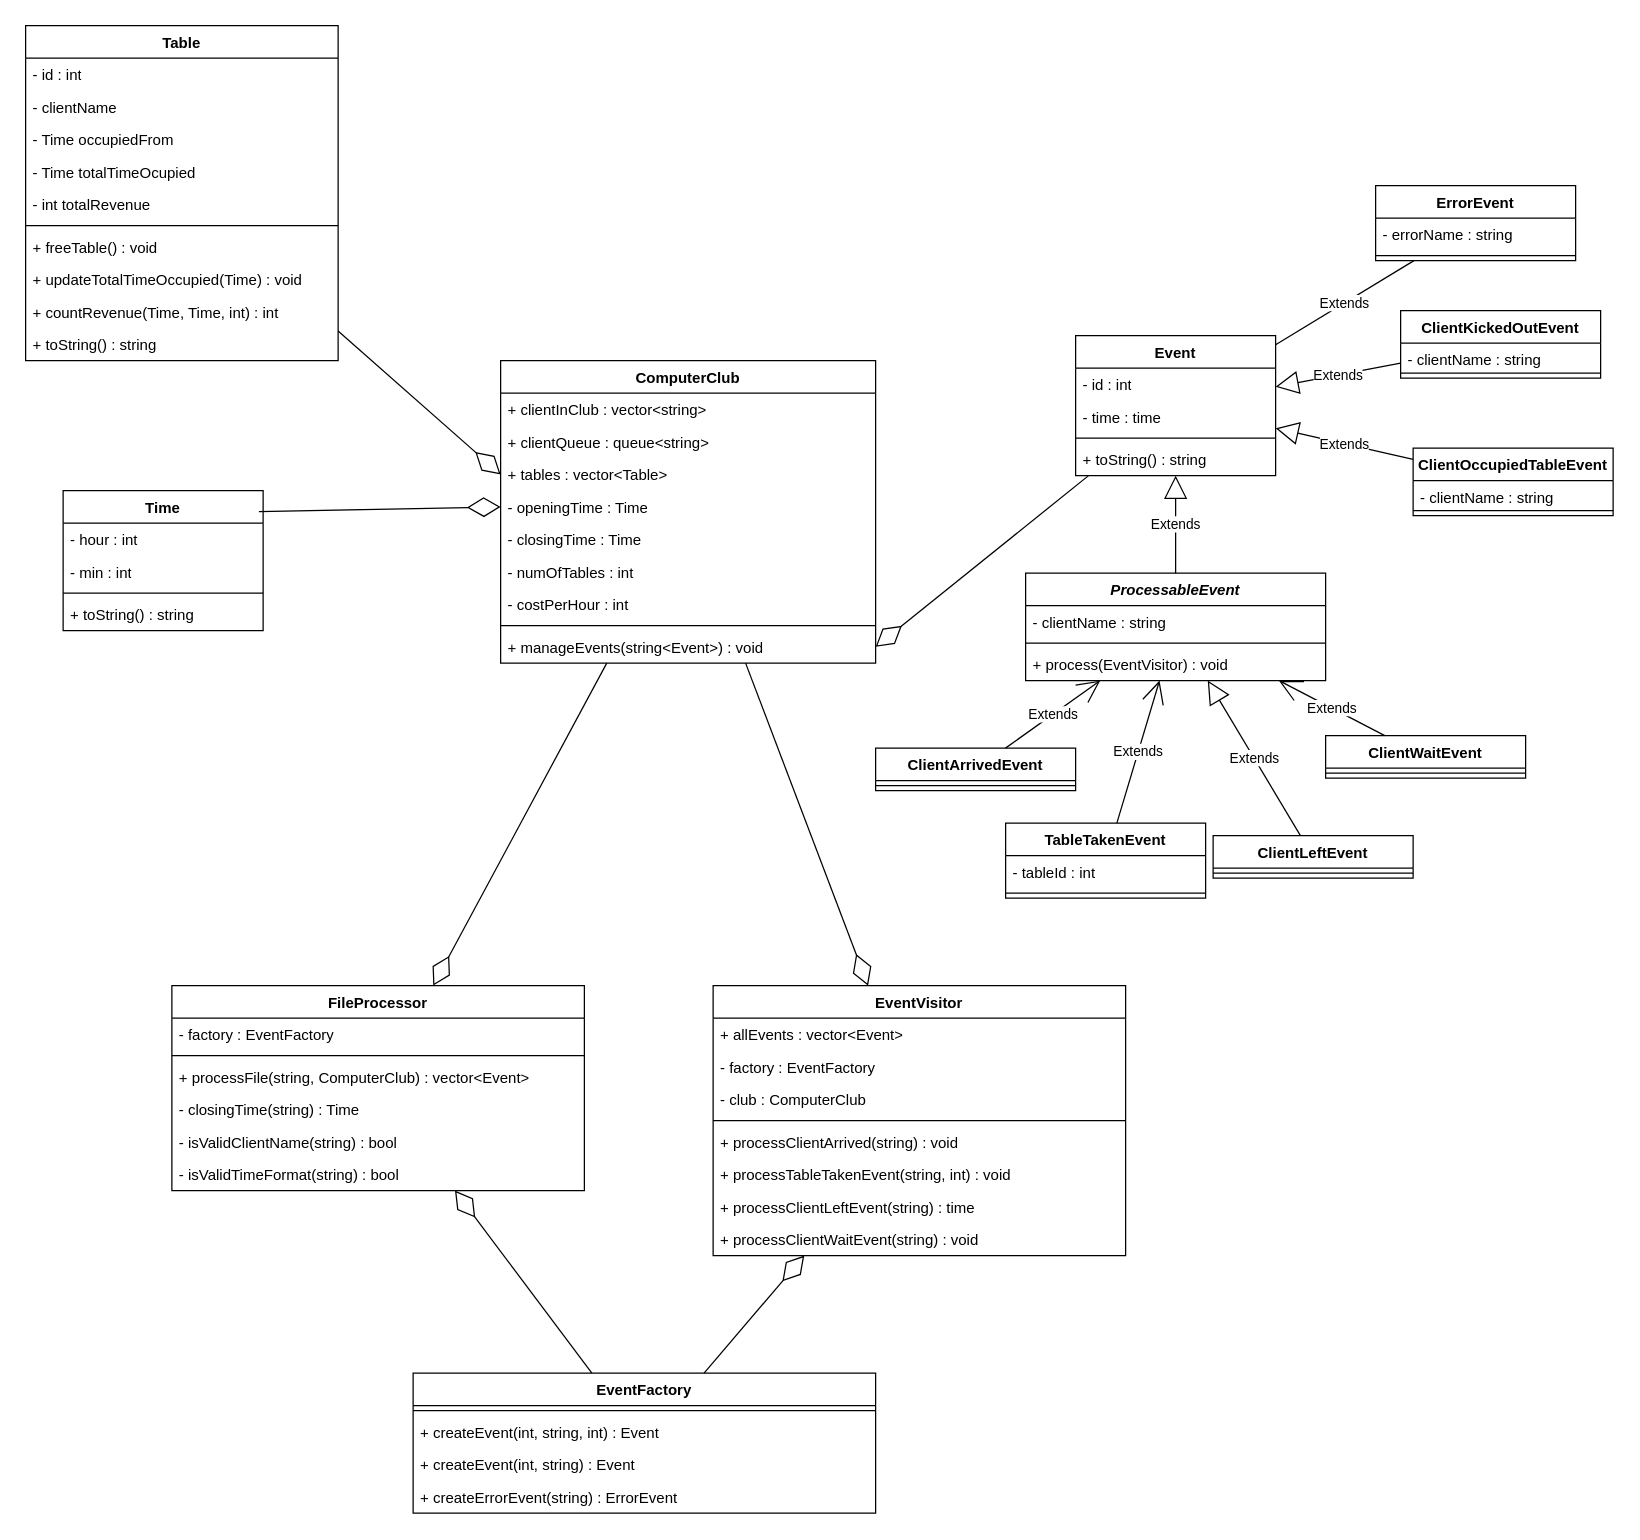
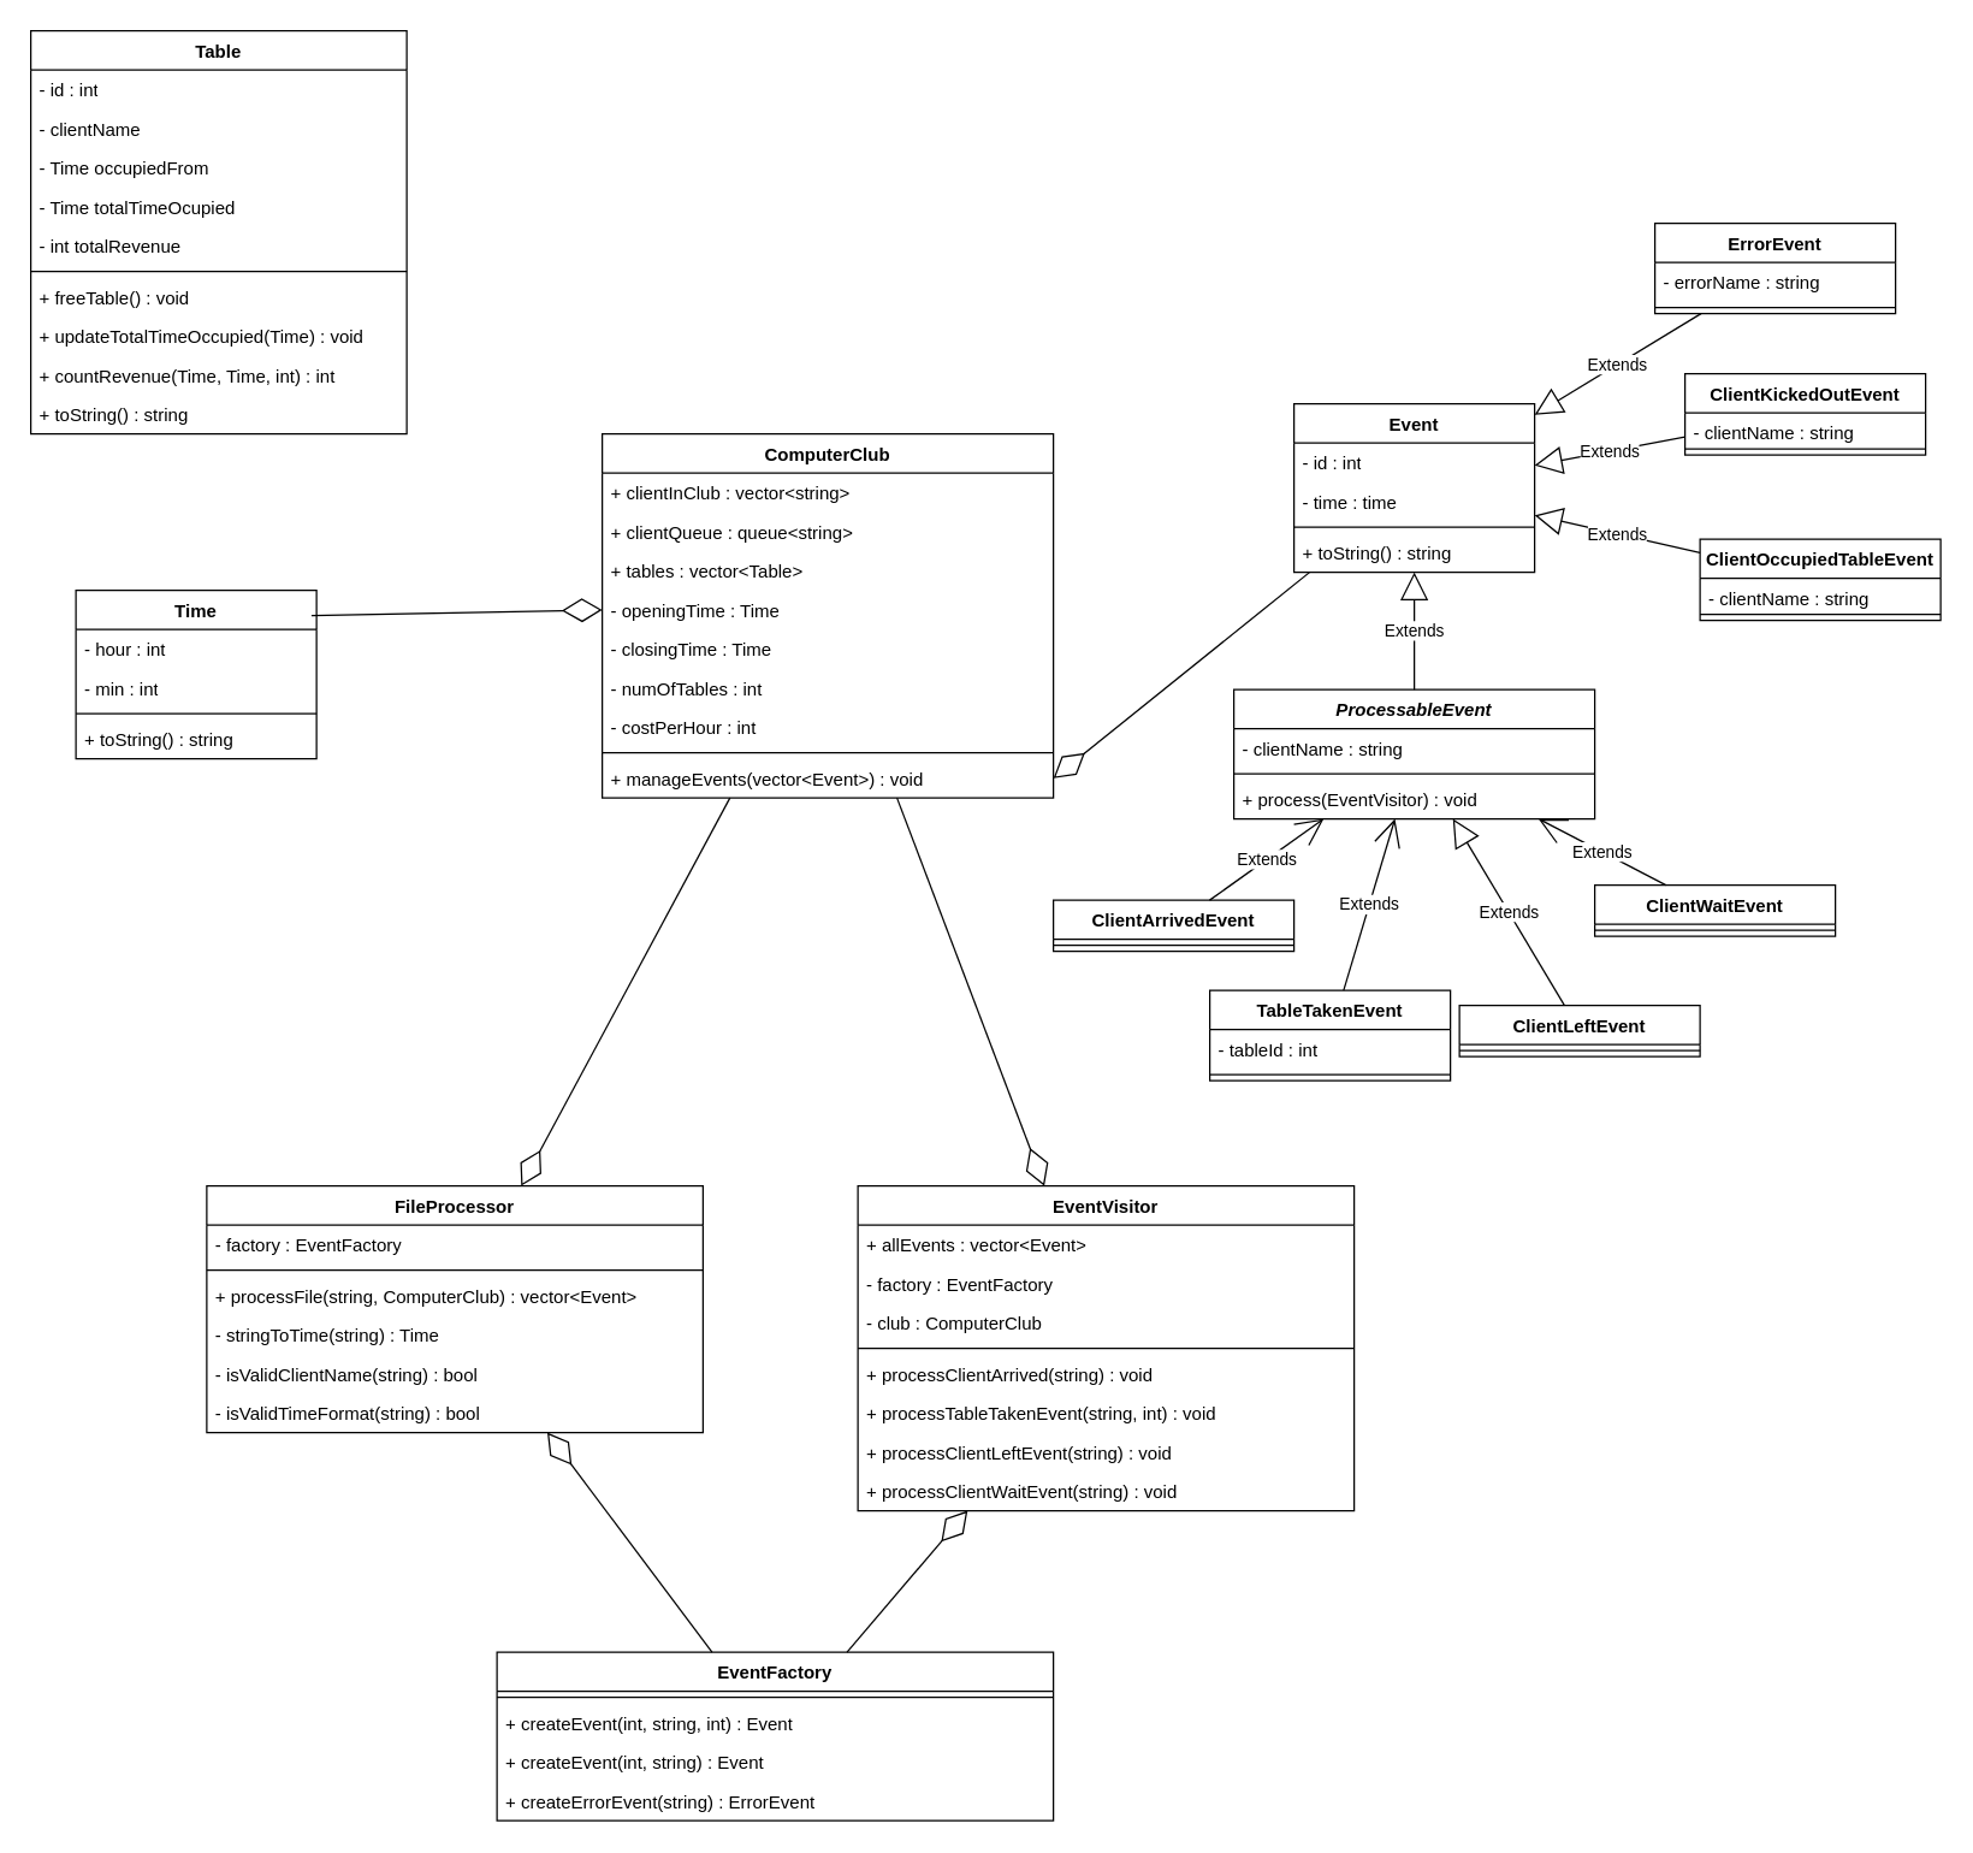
- <mxCell id="87" value="Extends" style="endArrow=none;endSize=16;endFill=0;html=1;rounded=0;" edge="1" source="82" target="21" parent="1"><mxGeometry width="160" relative="1" as="geometry"><mxPoint x="1150" y="803" as="sourcePoint" /><mxPoint x="989" y="788" as="targetPoint" /></mxGeometry></mxCell>
+ <mxCell id="87" value="Extends" style="endArrow=block;endSize=16;endFill=0;html=1;rounded=0;" edge="1" source="82" target="21" parent="1"><mxGeometry width="160" relative="1" as="geometry"><mxPoint x="1150" y="803" as="sourcePoint" /><mxPoint x="989" y="788" as="targetPoint" /></mxGeometry></mxCell>
- <mxCell id="50" value="" style="endArrow=diamondThin;endFill=0;endSize=24;html=1;rounded=0;entryX=0;entryY=0.5;entryDx=0;entryDy=0;" edge="1" source="26" target="5" parent="1"><mxGeometry width="160" relative="1" as="geometry"><mxPoint x="240" y="1008" as="sourcePoint" /><mxPoint x="374" y="673" as="targetPoint" /></mxGeometry></mxCell>
- <mxCell id="11" value="+ manageEvents(string&amp;lt;Event&amp;gt;) : void" style="text;strokeColor=none;fillColor=none;align=left;verticalAlign=top;spacingLeft=4;spacingRight=4;overflow=hidden;rotatable=0;points=[[0,0.5],[1,0.5]];portConstraint=eastwest;whiteSpace=wrap;html=1;" vertex="1" parent="2"><mxGeometry y="216" width="300" height="26" as="geometry" /></mxCell>
+ <mxCell id="11" value="+ manageEvents(vector&amp;lt;Event&amp;gt;) : void" style="text;strokeColor=none;fillColor=none;align=left;verticalAlign=top;spacingLeft=4;spacingRight=4;overflow=hidden;rotatable=0;points=[[0,0.5],[1,0.5]];portConstraint=eastwest;whiteSpace=wrap;html=1;" vertex="1" parent="2"><mxGeometry y="216" width="300" height="26" as="geometry" /></mxCell>
- <mxCell id="46" value="- closingTime(string) : Time" style="text;strokeColor=none;fillColor=none;align=left;verticalAlign=top;spacingLeft=4;spacingRight=4;overflow=hidden;rotatable=0;points=[[0,0.5],[1,0.5]];portConstraint=eastwest;whiteSpace=wrap;html=1;" vertex="1" parent="42"><mxGeometry y="86" width="330" height="26" as="geometry" /></mxCell>
+ <mxCell id="46" value="- stringToTime(string) : Time" style="text;strokeColor=none;fillColor=none;align=left;verticalAlign=top;spacingLeft=4;spacingRight=4;overflow=hidden;rotatable=0;points=[[0,0.5],[1,0.5]];portConstraint=eastwest;whiteSpace=wrap;html=1;" vertex="1" parent="42"><mxGeometry y="86" width="330" height="26" as="geometry" /></mxCell>
- <mxCell id="19" value="&lt;span style=&quot;text-align: center;&quot;&gt;+ processClientLeftEvent(string) : time&lt;/span&gt;" style="text;strokeColor=none;fillColor=none;align=left;verticalAlign=top;spacingLeft=4;spacingRight=4;overflow=hidden;rotatable=0;points=[[0,0.5],[1,0.5]];portConstraint=eastwest;whiteSpace=wrap;html=1;" vertex="1" parent="12"><mxGeometry y="164" width="330" height="26" as="geometry" /></mxCell>
+ <mxCell id="19" value="&lt;span style=&quot;text-align: center;&quot;&gt;+ processClientLeftEvent(string) : void&lt;/span&gt;" style="text;strokeColor=none;fillColor=none;align=left;verticalAlign=top;spacingLeft=4;spacingRight=4;overflow=hidden;rotatable=0;points=[[0,0.5],[1,0.5]];portConstraint=eastwest;whiteSpace=wrap;html=1;" vertex="1" parent="12"><mxGeometry y="164" width="330" height="26" as="geometry" /></mxCell>
